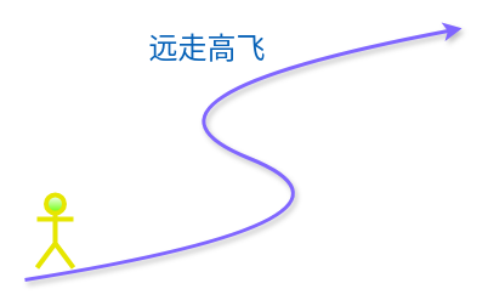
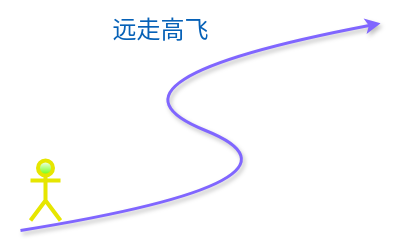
- <mxCell id="4" value="&lt;font style=&quot;font-size: 24px;&quot; face=&quot;隶书&quot;&gt;远走高飞&lt;/font&gt;" style="text;html=1;align=center;verticalAlign=middle;resizable=0;points=[];autosize=1;strokeWidth=1;fontColor=#0661b7;" vertex="1" parent="1"><mxGeometry x="110" y="20" width="120" height="40" as="geometry" /></mxCell>
+ <mxCell id="4" value="&lt;font style=&quot;font-size: 24px;&quot; face=&quot;隶书&quot;&gt;远走高飞&lt;/font&gt;" style="text;html=1;align=center;verticalAlign=middle;resizable=0;points=[];autosize=1;strokeWidth=1;fontColor=#0661b7;" vertex="1" parent="1"><mxGeometry x="100" y="10" width="120" height="40" as="geometry" /></mxCell>
